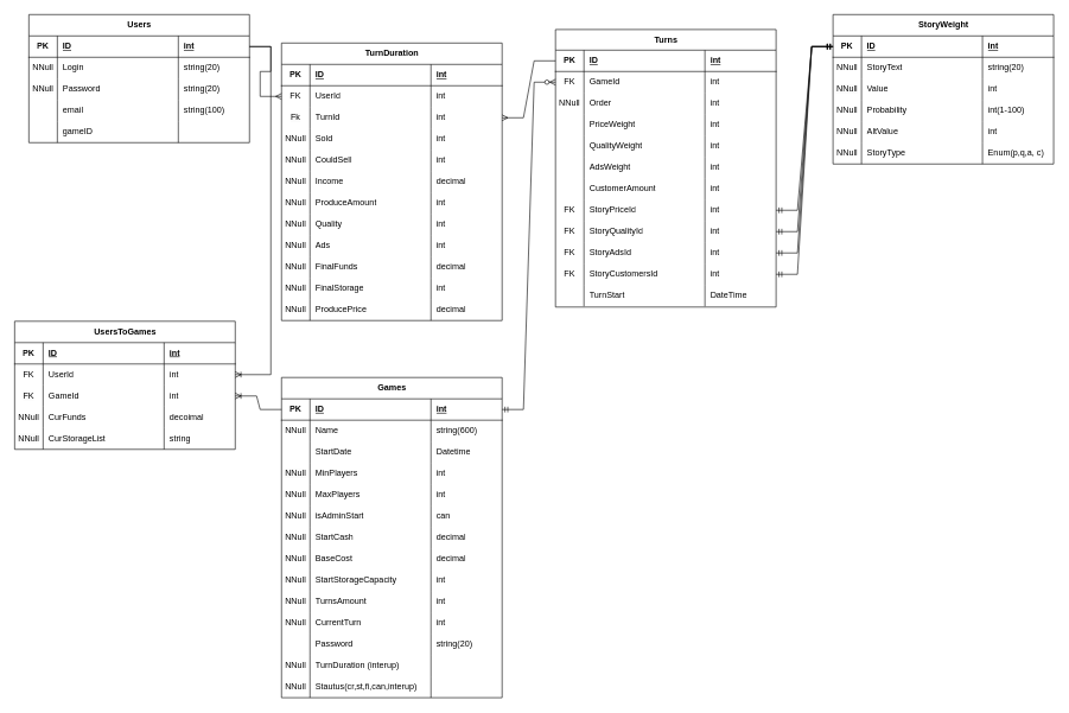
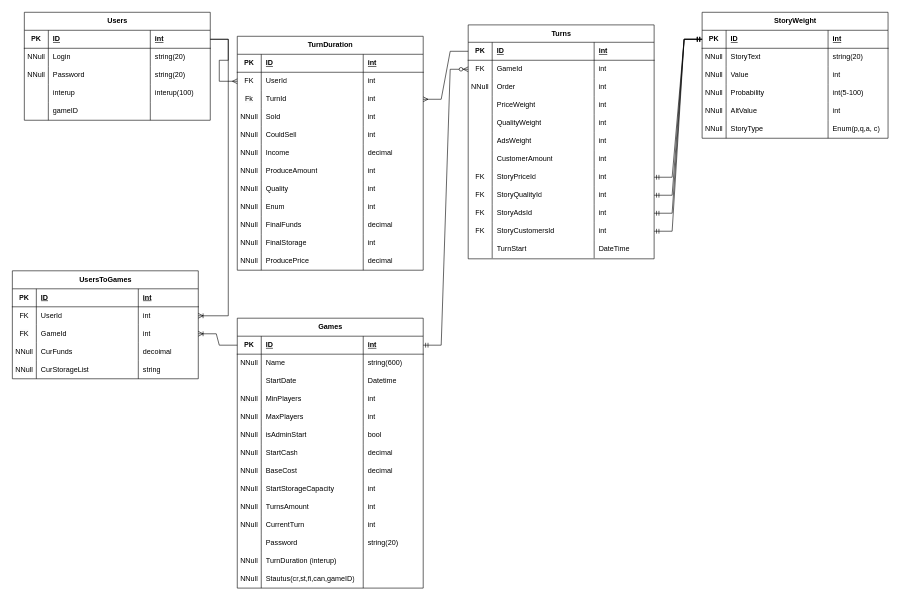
- <mxCell id="17" value="email" style="shape=partialRectangle;connectable=0;fillColor=none;top=0;left=0;bottom=0;right=0;align=left;spacingLeft=6;overflow=hidden;whiteSpace=wrap;html=1;" parent="15" vertex="1"><mxGeometry x="40" width="170" height="30" as="geometry"><mxRectangle width="170" height="30" as="alternateBounds" /></mxGeometry></mxCell>
+ <mxCell id="17" value="interup" style="shape=partialRectangle;connectable=0;fillColor=none;top=0;left=0;bottom=0;right=0;align=left;spacingLeft=6;overflow=hidden;whiteSpace=wrap;html=1;" parent="15" vertex="1"><mxGeometry x="40" width="170" height="30" as="geometry"><mxRectangle width="170" height="30" as="alternateBounds" /></mxGeometry></mxCell>
- <mxCell id="18" value="string(100)" style="shape=partialRectangle;connectable=0;fillColor=none;top=0;left=0;bottom=0;right=0;align=left;spacingLeft=6;overflow=hidden;whiteSpace=wrap;html=1;" parent="15" vertex="1"><mxGeometry x="210" width="100" height="30" as="geometry"><mxRectangle width="100" height="30" as="alternateBounds" /></mxGeometry></mxCell>
+ <mxCell id="18" value="interup(100)" style="shape=partialRectangle;connectable=0;fillColor=none;top=0;left=0;bottom=0;right=0;align=left;spacingLeft=6;overflow=hidden;whiteSpace=wrap;html=1;" parent="15" vertex="1"><mxGeometry x="210" width="100" height="30" as="geometry"><mxRectangle width="100" height="30" as="alternateBounds" /></mxGeometry></mxCell>
- <mxCell id="96" value="int(1-100)" style="shape=partialRectangle;connectable=0;fillColor=none;top=0;left=0;bottom=0;right=0;align=left;spacingLeft=6;overflow=hidden;whiteSpace=wrap;html=1;" parent="93" vertex="1"><mxGeometry x="210" width="100" height="30" as="geometry"><mxRectangle width="100" height="30" as="alternateBounds" /></mxGeometry></mxCell>
+ <mxCell id="96" value="int(5-100)" style="shape=partialRectangle;connectable=0;fillColor=none;top=0;left=0;bottom=0;right=0;align=left;spacingLeft=6;overflow=hidden;whiteSpace=wrap;html=1;" parent="93" vertex="1"><mxGeometry x="210" width="100" height="30" as="geometry"><mxRectangle width="100" height="30" as="alternateBounds" /></mxGeometry></mxCell>
- <mxCell id="194" value="Ads" style="shape=partialRectangle;connectable=0;fillColor=none;top=0;left=0;bottom=0;right=0;align=left;spacingLeft=6;overflow=hidden;whiteSpace=wrap;html=1;" parent="192" vertex="1"><mxGeometry x="40" width="170" height="30" as="geometry"><mxRectangle width="170" height="30" as="alternateBounds" /></mxGeometry></mxCell>
+ <mxCell id="194" value="Enum" style="shape=partialRectangle;connectable=0;fillColor=none;top=0;left=0;bottom=0;right=0;align=left;spacingLeft=6;overflow=hidden;whiteSpace=wrap;html=1;" parent="192" vertex="1"><mxGeometry x="40" width="170" height="30" as="geometry"><mxRectangle width="170" height="30" as="alternateBounds" /></mxGeometry></mxCell>
- <mxCell id="47" value="can" style="shape=partialRectangle;connectable=0;fillColor=none;top=0;left=0;bottom=0;right=0;align=left;spacingLeft=6;overflow=hidden;whiteSpace=wrap;html=1;" parent="44" vertex="1"><mxGeometry x="210" width="100" height="30" as="geometry"><mxRectangle width="100" height="30" as="alternateBounds" /></mxGeometry></mxCell>
+ <mxCell id="47" value="bool" style="shape=partialRectangle;connectable=0;fillColor=none;top=0;left=0;bottom=0;right=0;align=left;spacingLeft=6;overflow=hidden;whiteSpace=wrap;html=1;" parent="44" vertex="1"><mxGeometry x="210" width="100" height="30" as="geometry"><mxRectangle width="100" height="30" as="alternateBounds" /></mxGeometry></mxCell>
- <mxCell id="78" value="Stautus(cr,st,fi,can,interup)" style="shape=partialRectangle;connectable=0;fillColor=none;top=0;left=0;bottom=0;right=0;align=left;spacingLeft=6;overflow=hidden;whiteSpace=wrap;html=1;" parent="76" vertex="1"><mxGeometry x="40" width="170" height="30" as="geometry"><mxRectangle width="170" height="30" as="alternateBounds" /></mxGeometry></mxCell>
+ <mxCell id="78" value="Stautus(cr,st,fi,can,gameID)" style="shape=partialRectangle;connectable=0;fillColor=none;top=0;left=0;bottom=0;right=0;align=left;spacingLeft=6;overflow=hidden;whiteSpace=wrap;html=1;" parent="76" vertex="1"><mxGeometry x="40" width="170" height="30" as="geometry"><mxRectangle width="170" height="30" as="alternateBounds" /></mxGeometry></mxCell>
